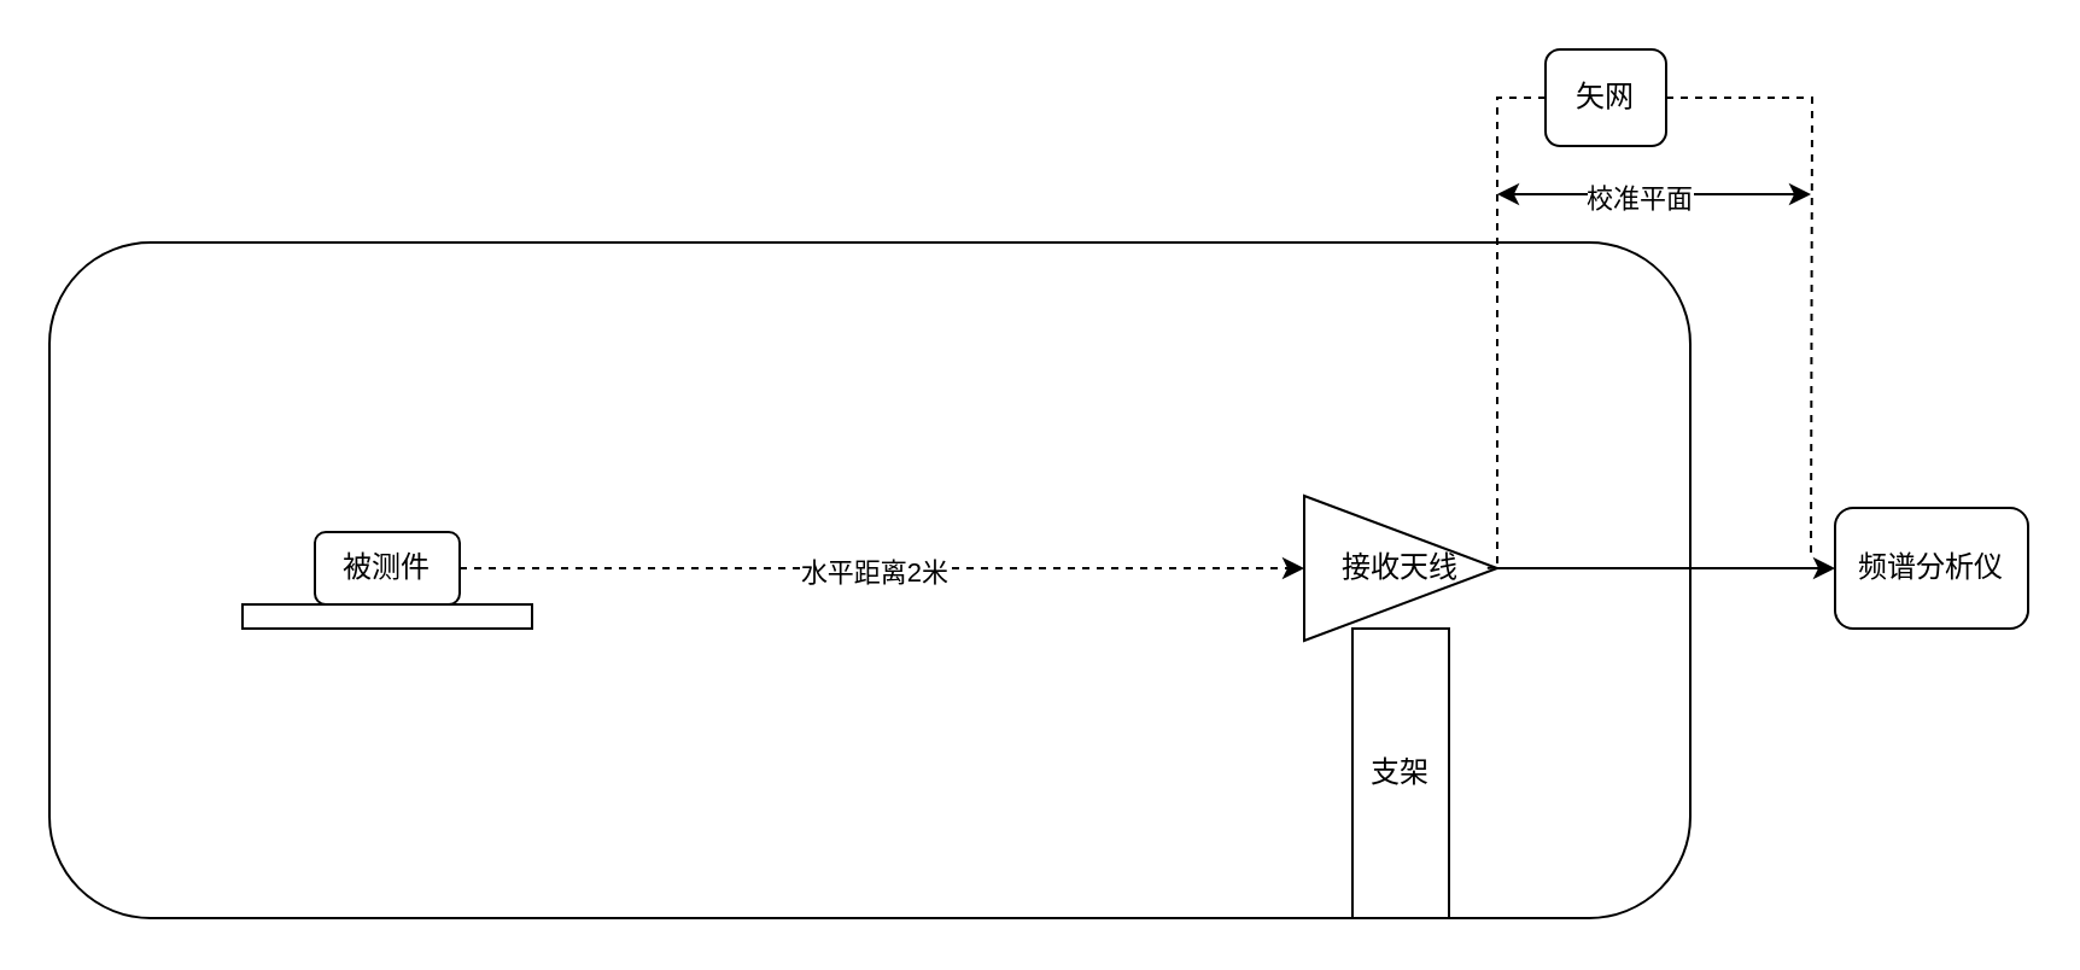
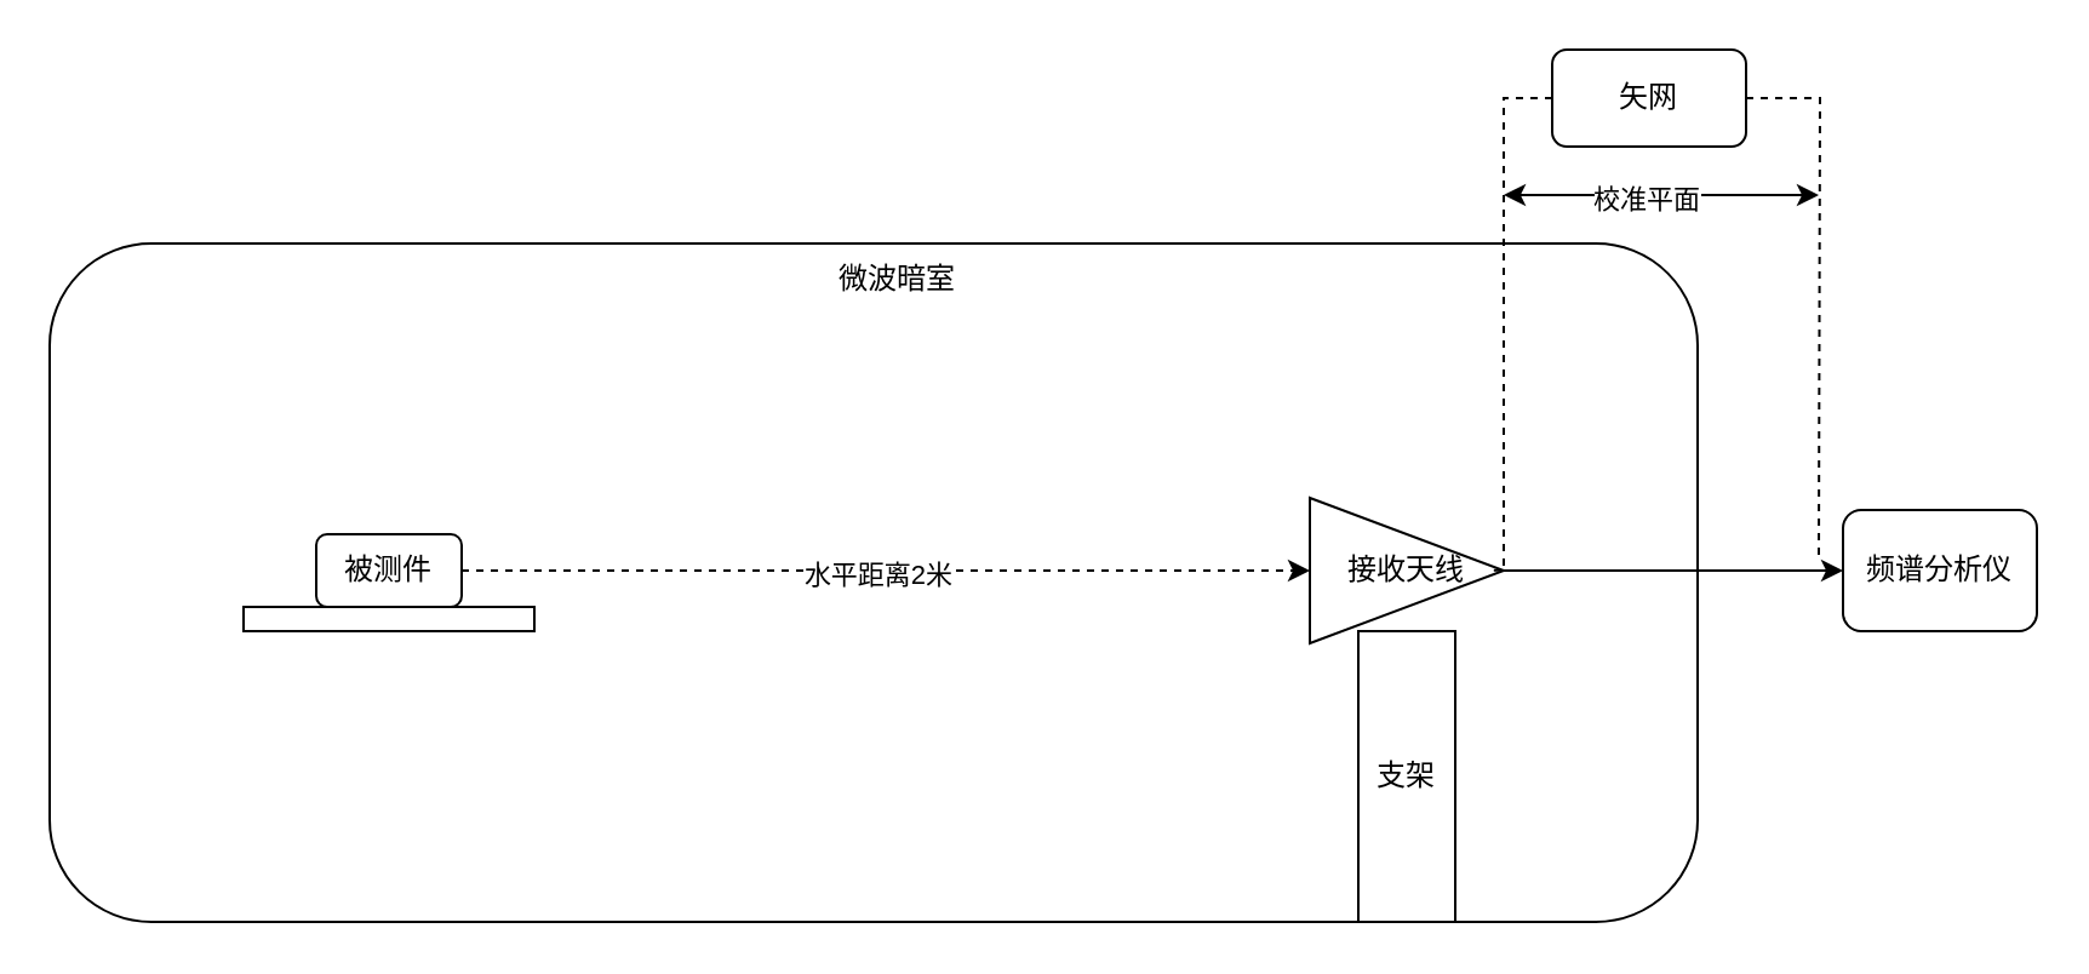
- <mxCell id="12" value="矢网" style="rounded=1;whiteSpace=wrap;html=1;" vertex="1" parent="1"><mxGeometry x="640" y="20" width="50" height="40" as="geometry" /></mxCell>
+ <mxCell id="12" value="矢网" style="rounded=1;whiteSpace=wrap;html=1;" vertex="1" parent="1"><mxGeometry x="640" y="20" width="80" height="40" as="geometry" /></mxCell>
+ <mxCell id="16" value="微波暗室" style="text;html=1;align=center;verticalAlign=middle;whiteSpace=wrap;rounded=0;" vertex="1" parent="1"><mxGeometry x="340" y="100" width="60" height="30" as="geometry" /></mxCell>
